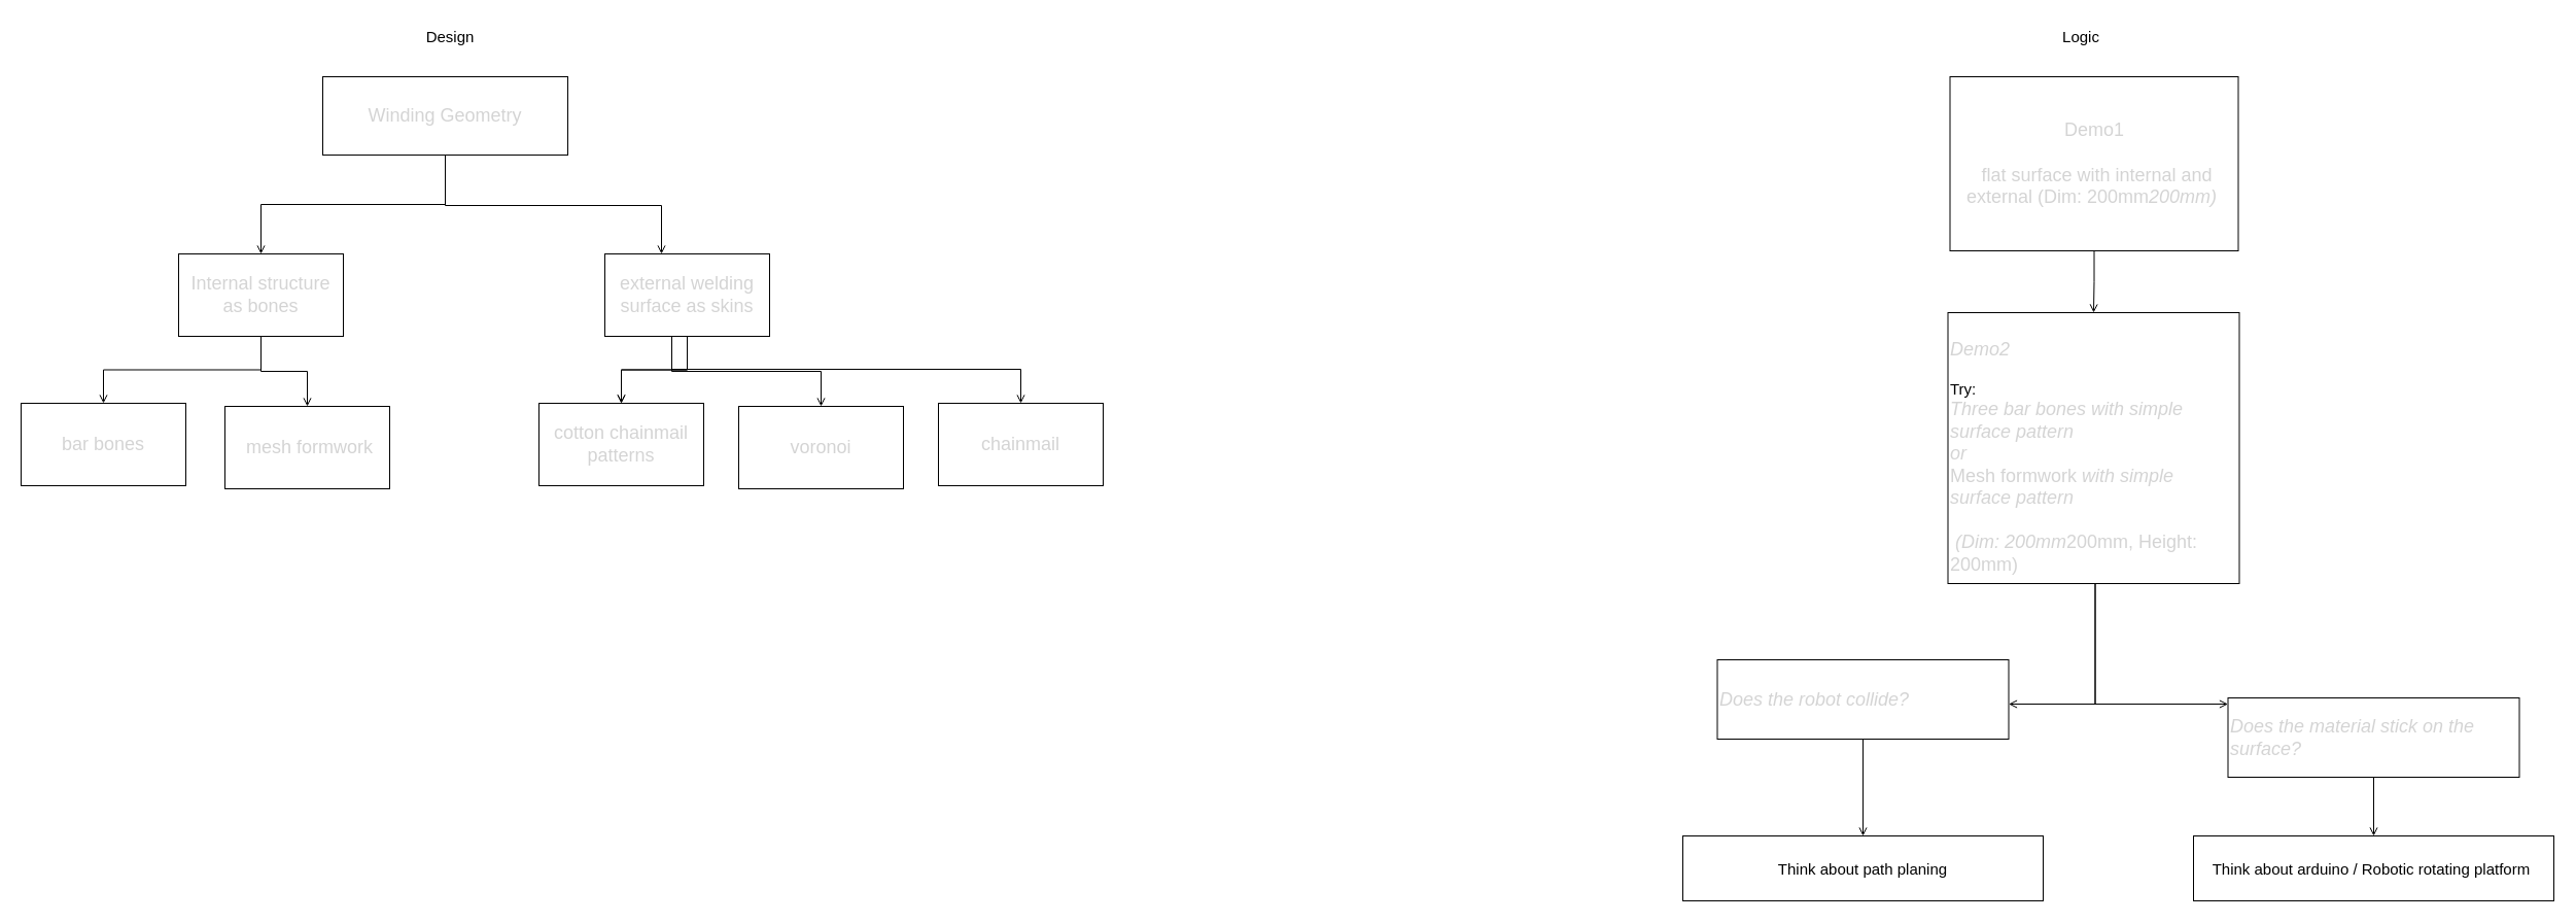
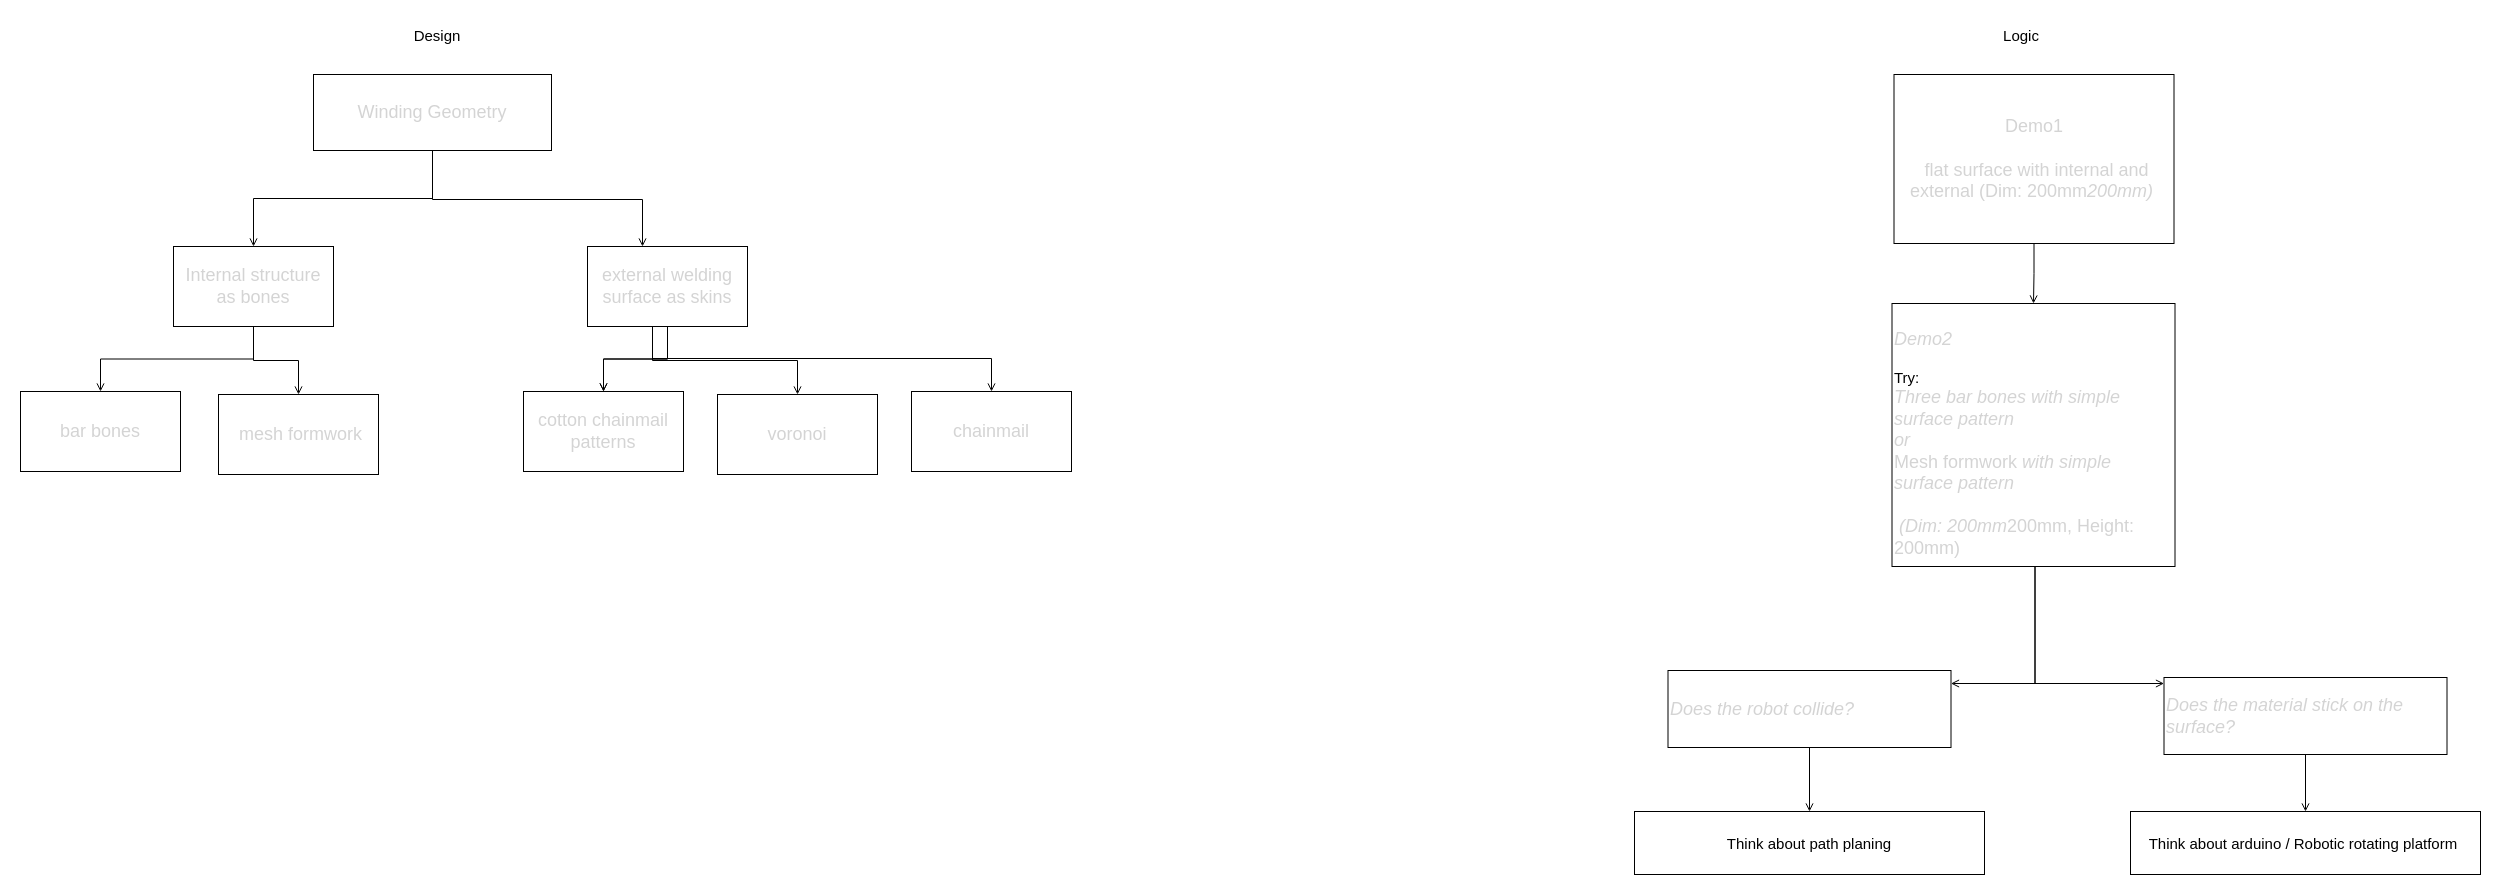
- <mxCell id="26" value="&lt;em&gt;&lt;font color=&quot;#d4d4d4&quot;&gt;&lt;span style=&quot;font-size: 18px&quot;&gt;Does the robot collide?&lt;/span&gt;&lt;/font&gt;&lt;br&gt;&lt;/em&gt;" style="rounded=0;whiteSpace=wrap;html=1;fontSize=15;align=left;fontFamily=Helvetica;fontColor=default;strokeColor=default;fillColor=default;" vertex="1" parent="1"><mxGeometry x="1667.5" y="640" width="283" height="77" as="geometry" /></mxCell>
+ <mxCell id="26" value="&lt;em&gt;&lt;font color=&quot;#d4d4d4&quot;&gt;&lt;span style=&quot;font-size: 18px&quot;&gt;Does the robot collide?&lt;/span&gt;&lt;/font&gt;&lt;br&gt;&lt;/em&gt;" style="rounded=0;whiteSpace=wrap;html=1;fontSize=15;align=left;fontFamily=Helvetica;fontColor=default;strokeColor=default;fillColor=default;" vertex="1" parent="1"><mxGeometry x="1667.5" y="670" width="283" height="77" as="geometry" /></mxCell>
